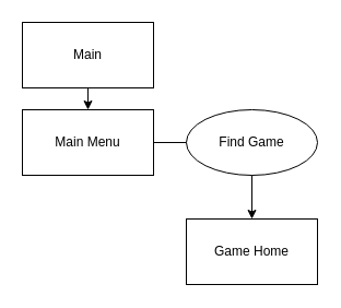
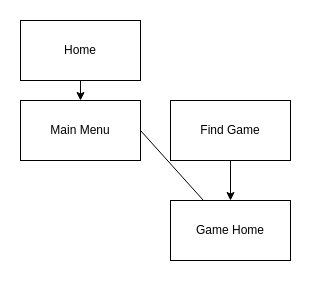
- <mxCell id="2" value="Main" style="rounded=0;whiteSpace=wrap;html=1;" parent="1" vertex="1"><mxGeometry x="20" y="20" width="120" height="60" as="geometry" /></mxCell>
+ <mxCell id="2" value="Home" style="rounded=0;whiteSpace=wrap;html=1;" parent="1" vertex="1"><mxGeometry x="20" y="20" width="120" height="60" as="geometry" /></mxCell>
- <mxCell id="6" value="" style="endArrow=none;html=1;entryX=0;entryY=0.5;entryDx=0;entryDy=0;exitX=1;exitY=0.5;exitDx=0;exitDy=0;" parent="1" source="4" target="5" edge="1"><mxGeometry width="50" height="50" relative="1" as="geometry"><mxPoint x="60" y="300" as="sourcePoint" /><mxPoint x="-20" y="320" as="targetPoint" /></mxGeometry></mxCell>
+ <mxCell id="6" value="" style="endArrow=none;html=1;exitX=1;exitY=0.5;exitDx=0;exitDy=0;" parent="1" source="4" target="3" edge="1"><mxGeometry width="50" height="50" relative="1" as="geometry"><mxPoint x="60" y="300" as="sourcePoint" /><mxPoint x="-20" y="320" as="targetPoint" /></mxGeometry></mxCell>
- <mxCell id="5" value="Find Game" style="ellipse;whiteSpace=wrap;html=1;" parent="1" vertex="1"><mxGeometry x="170" y="100" width="120" height="60" as="geometry" /></mxCell>
+ <mxCell id="5" value="Find Game" style="rounded=0;whiteSpace=wrap;html=1;" parent="1" vertex="1"><mxGeometry x="170" y="100" width="120" height="60" as="geometry" /></mxCell>
